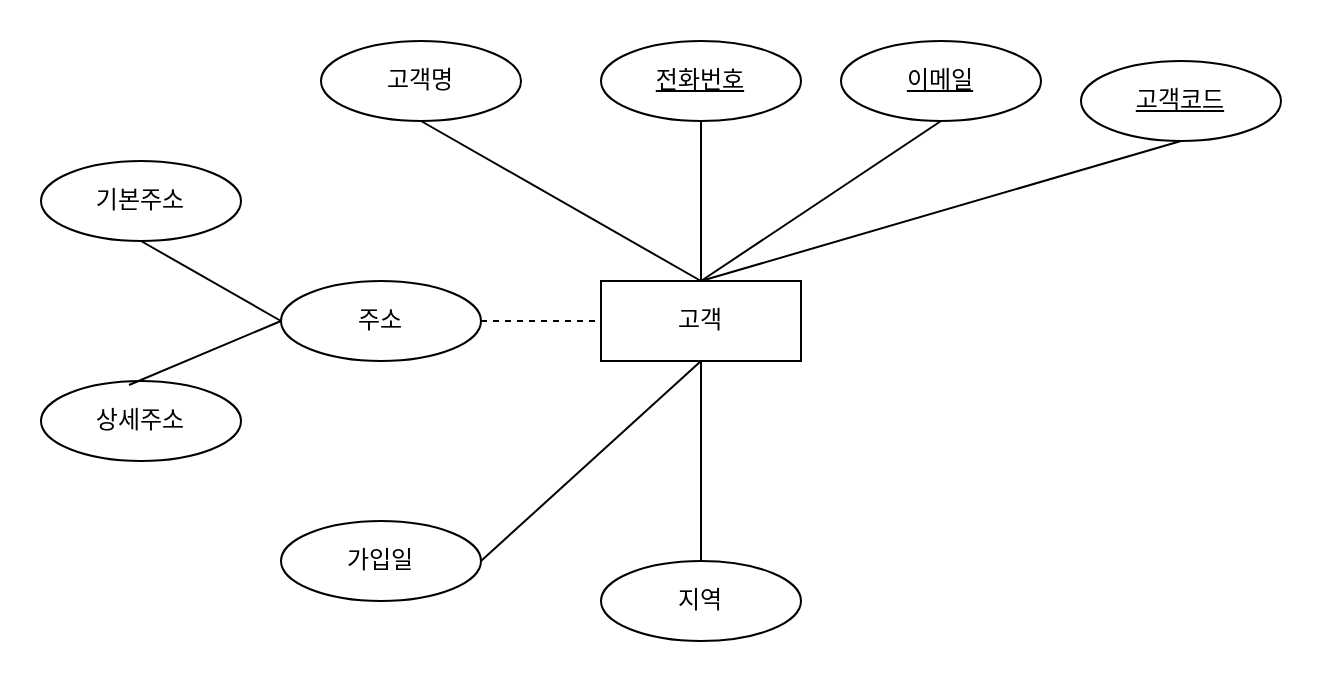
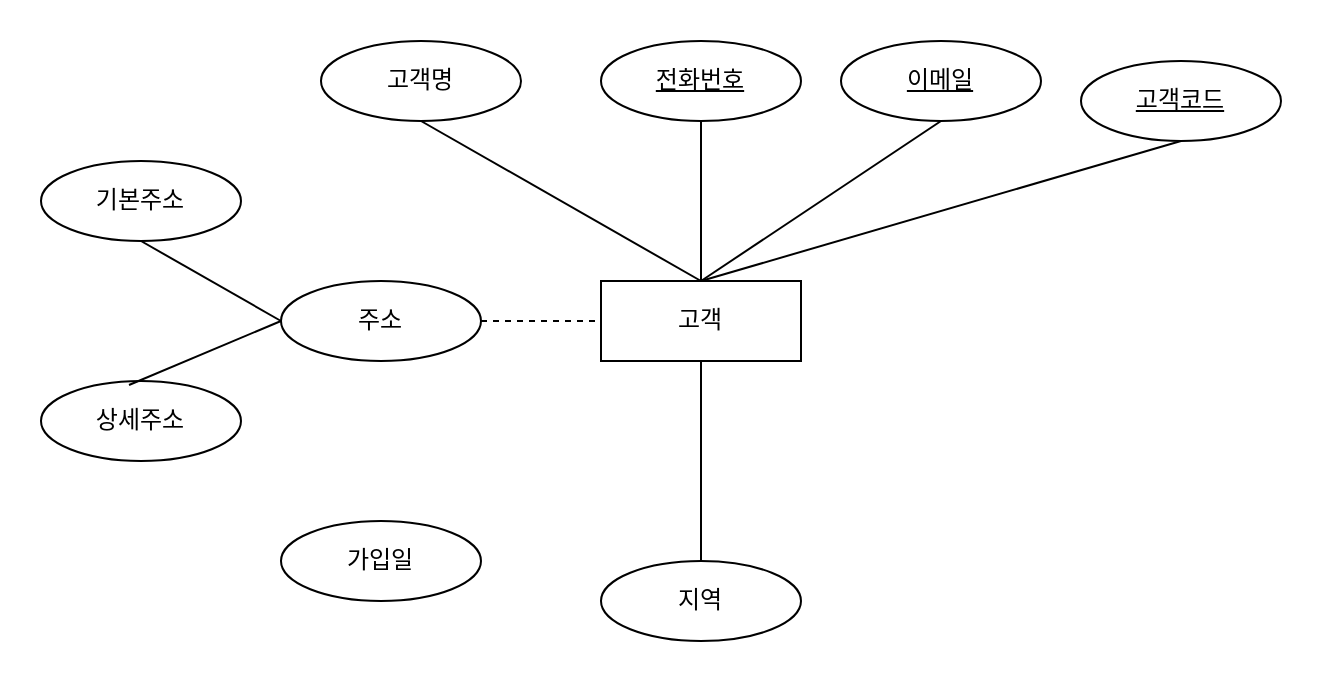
- <mxCell id="18" value="" style="endArrow=none;html=1;rounded=0;exitX=1;exitY=0.5;exitDx=0;exitDy=0;entryX=0.5;entryY=1;entryDx=0;entryDy=0;" edge="1" parent="1" source="14" target="2"><mxGeometry relative="1" as="geometry"><mxPoint x="250" y="100" as="sourcePoint" /><mxPoint x="390" y="180" as="targetPoint" /></mxGeometry></mxCell>
